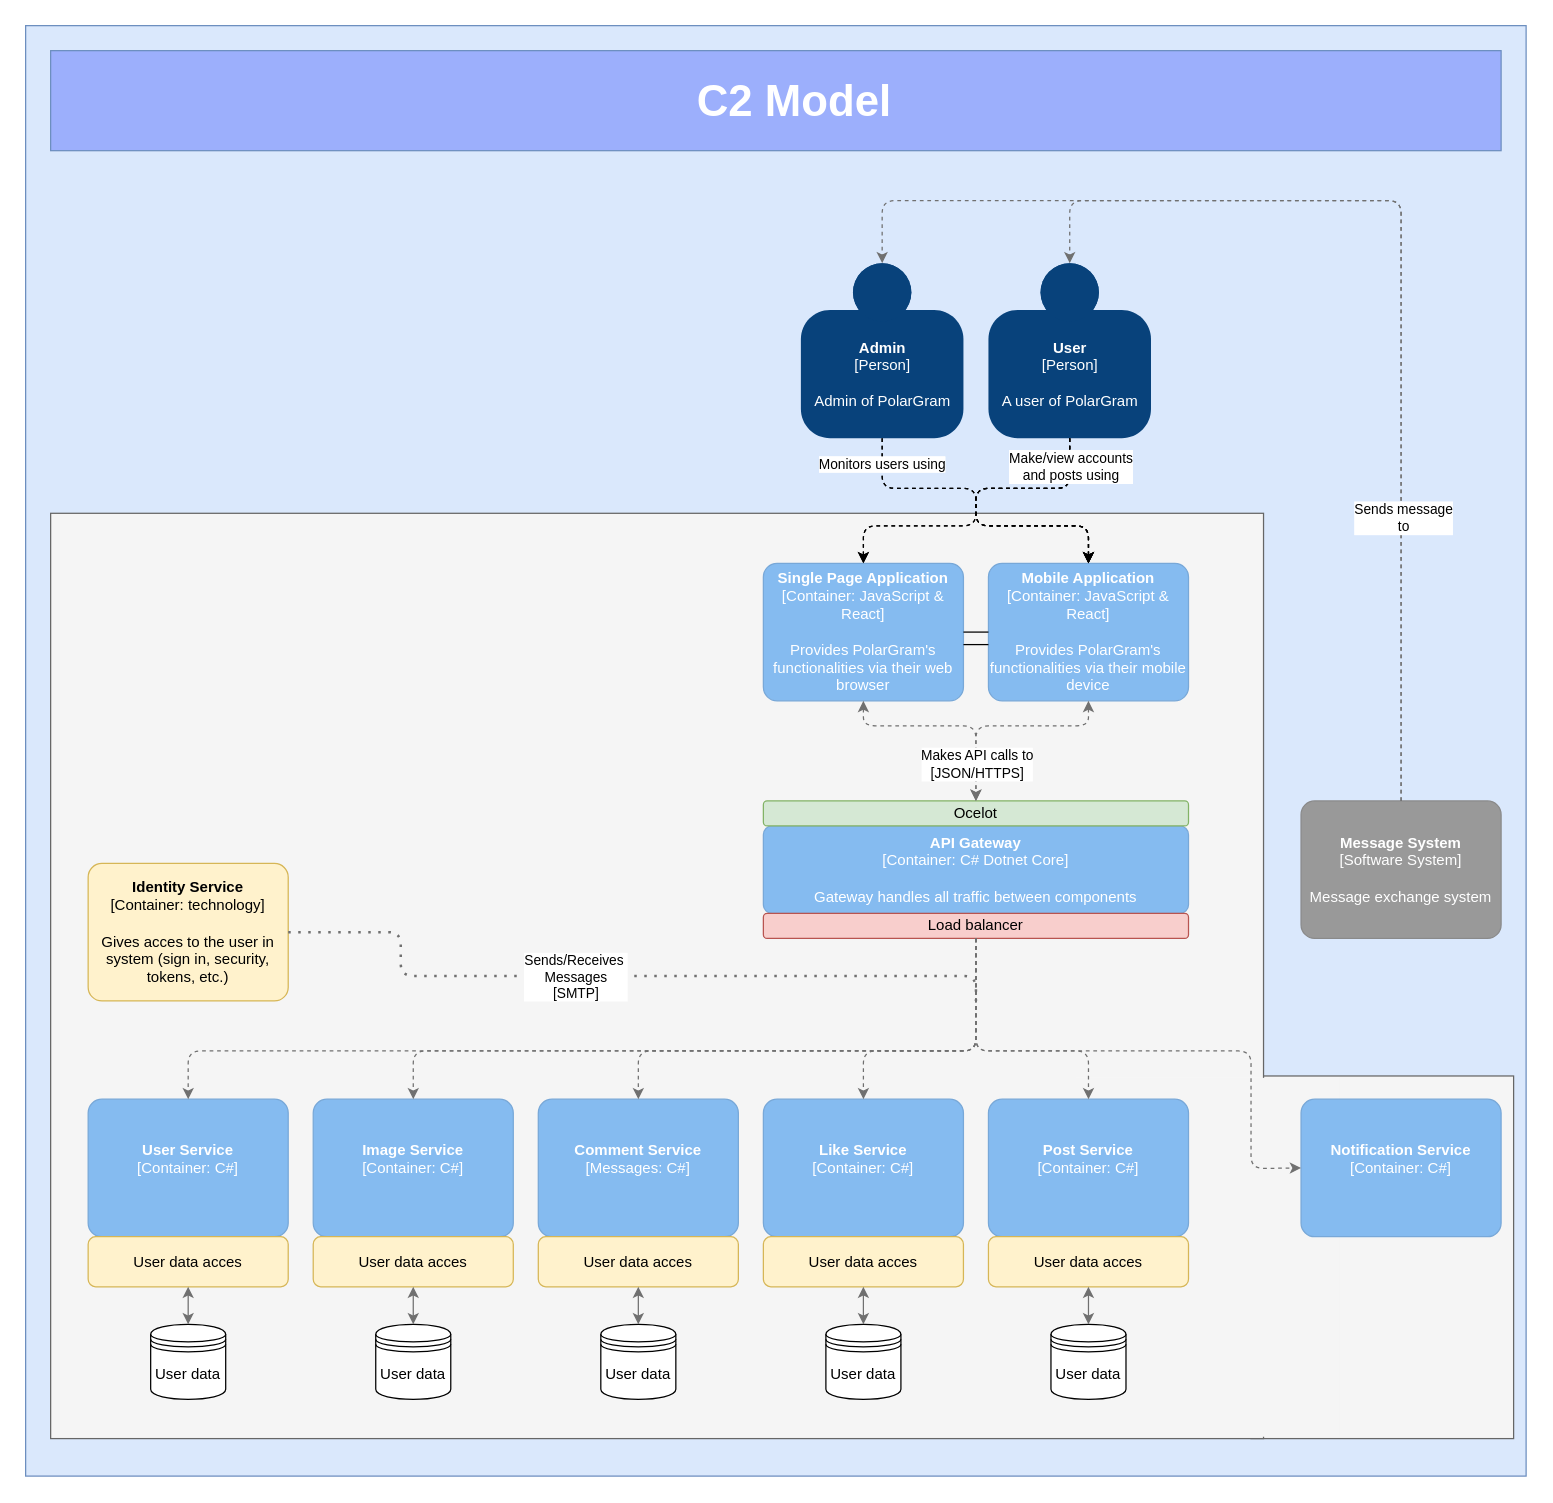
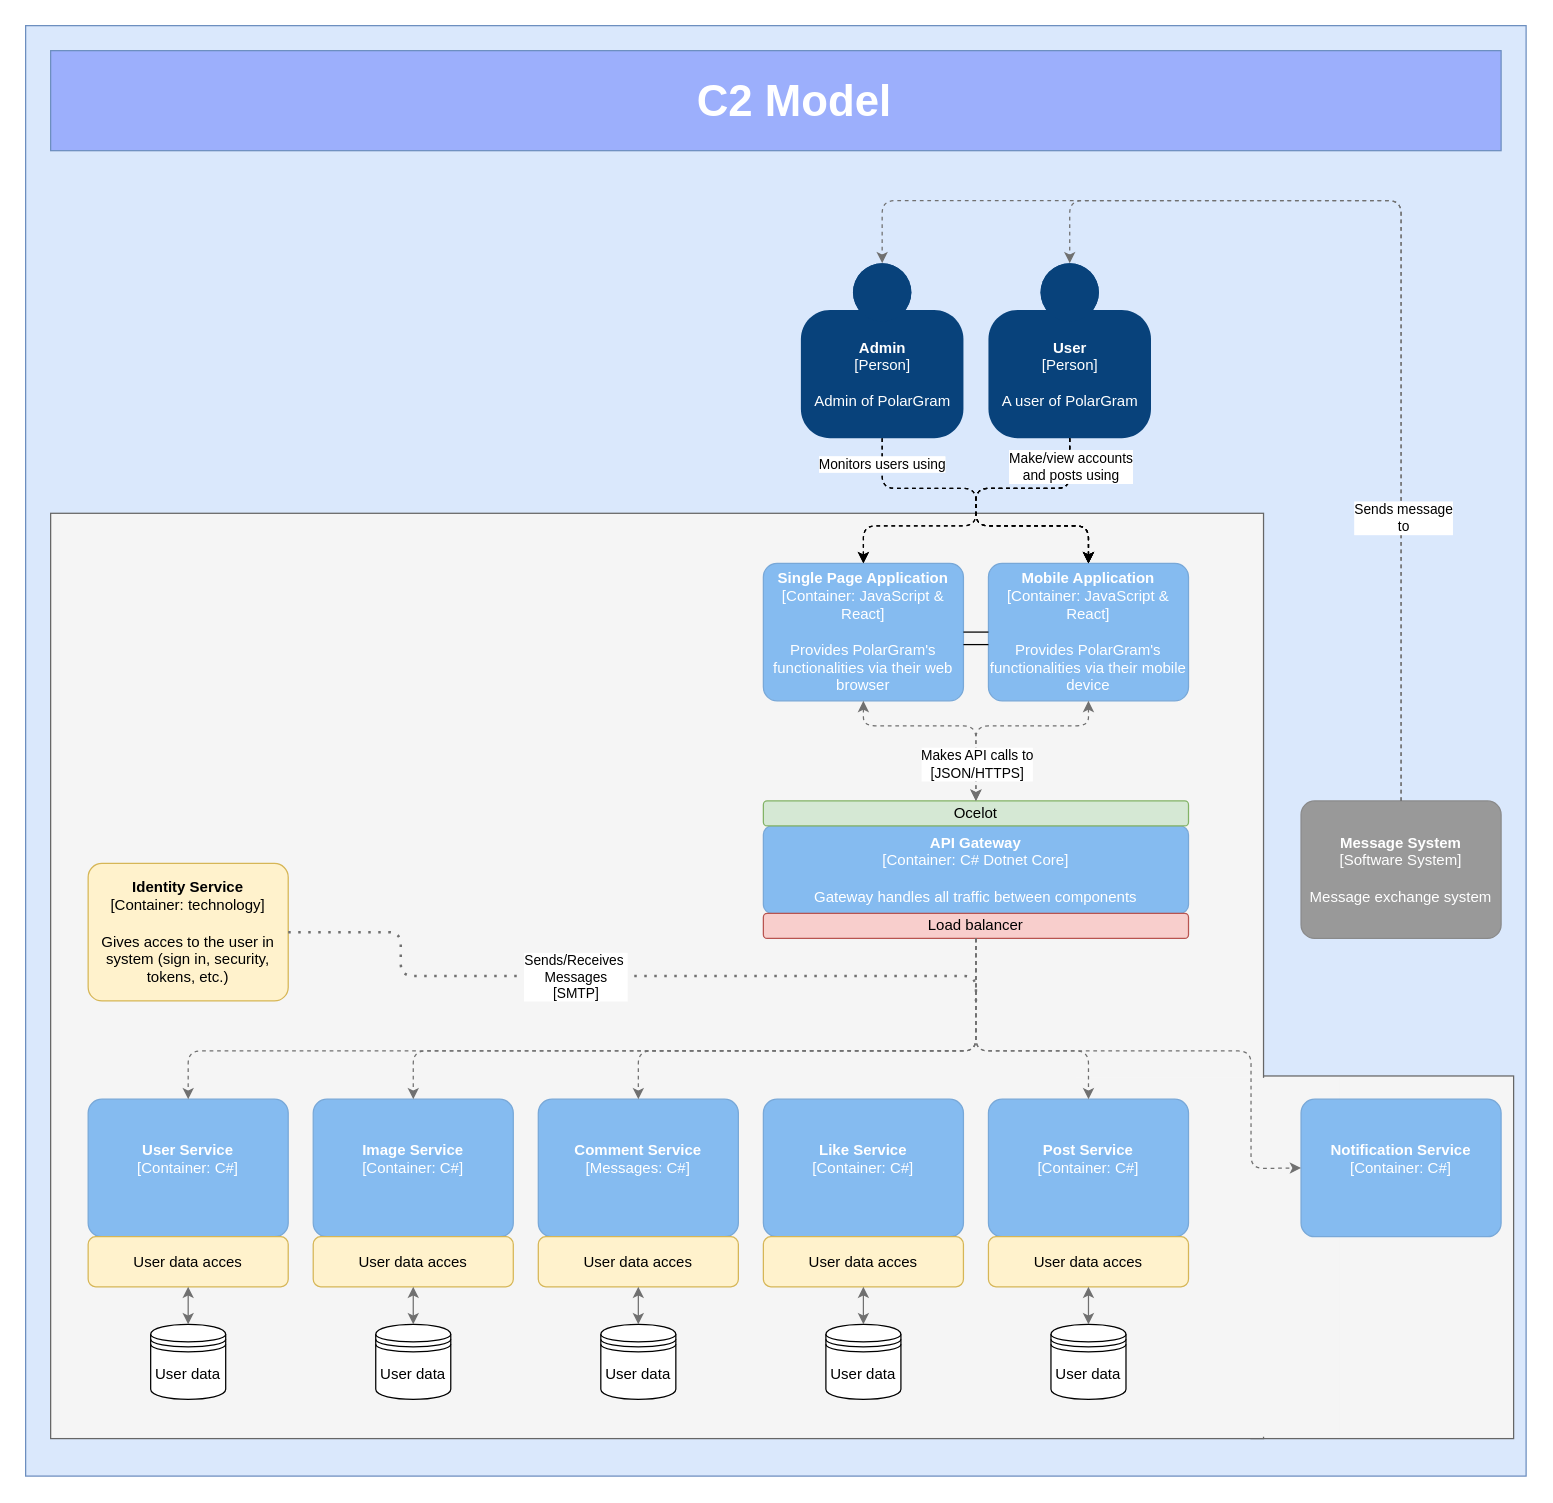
- <mxCell id="51" value="" style="endArrow=classic;html=1;dashed=1;strokeColor=#707070;exitX=0.5;exitY=1;exitDx=0;exitDy=0;entryX=0.5;entryY=0;entryDx=0;entryDy=0;entryPerimeter=0;" edge="1" parent="1" source="48" target="33"><mxGeometry width="50" height="50" relative="1" as="geometry"><mxPoint x="630" y="810" as="sourcePoint" /><mxPoint x="680" y="760" as="targetPoint" /><Array as="points"><mxPoint x="780" y="840" /><mxPoint x="690" y="840" /></Array></mxGeometry></mxCell>
